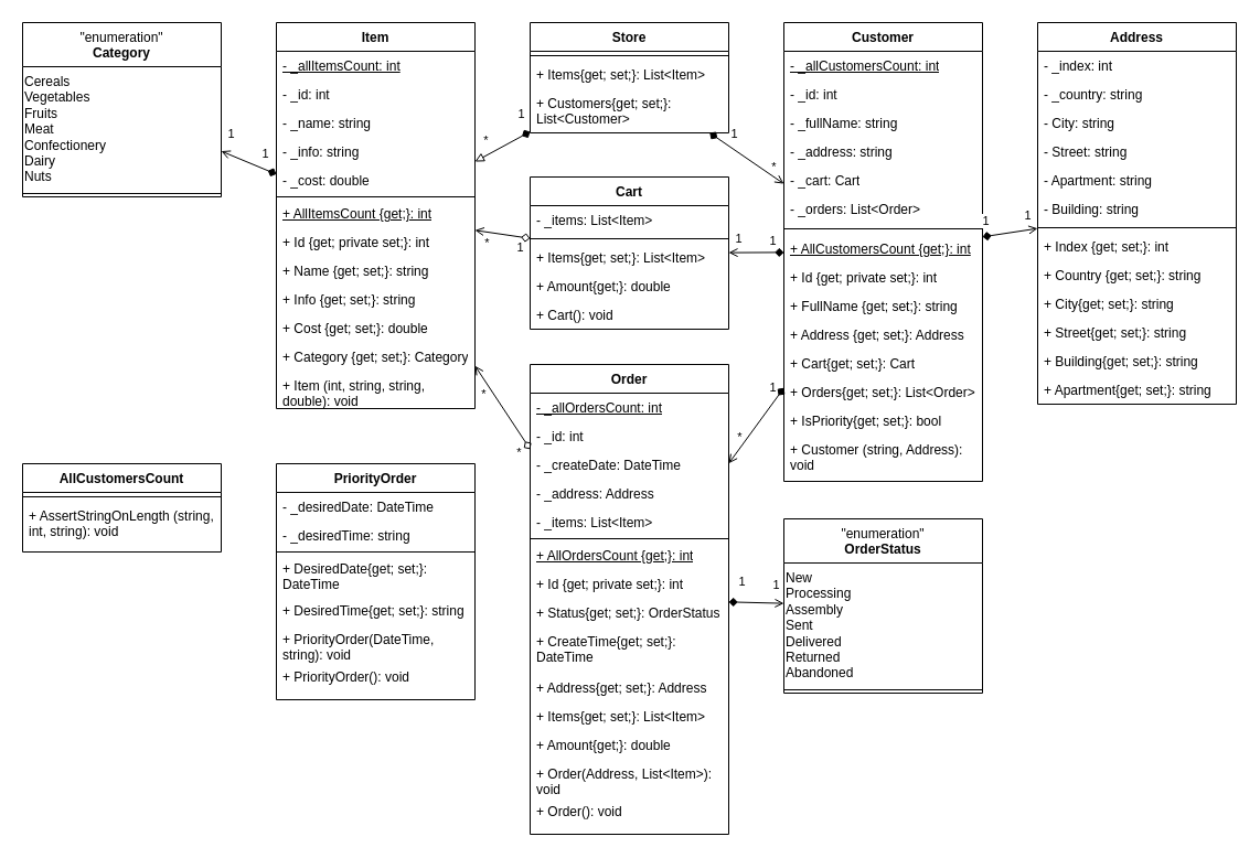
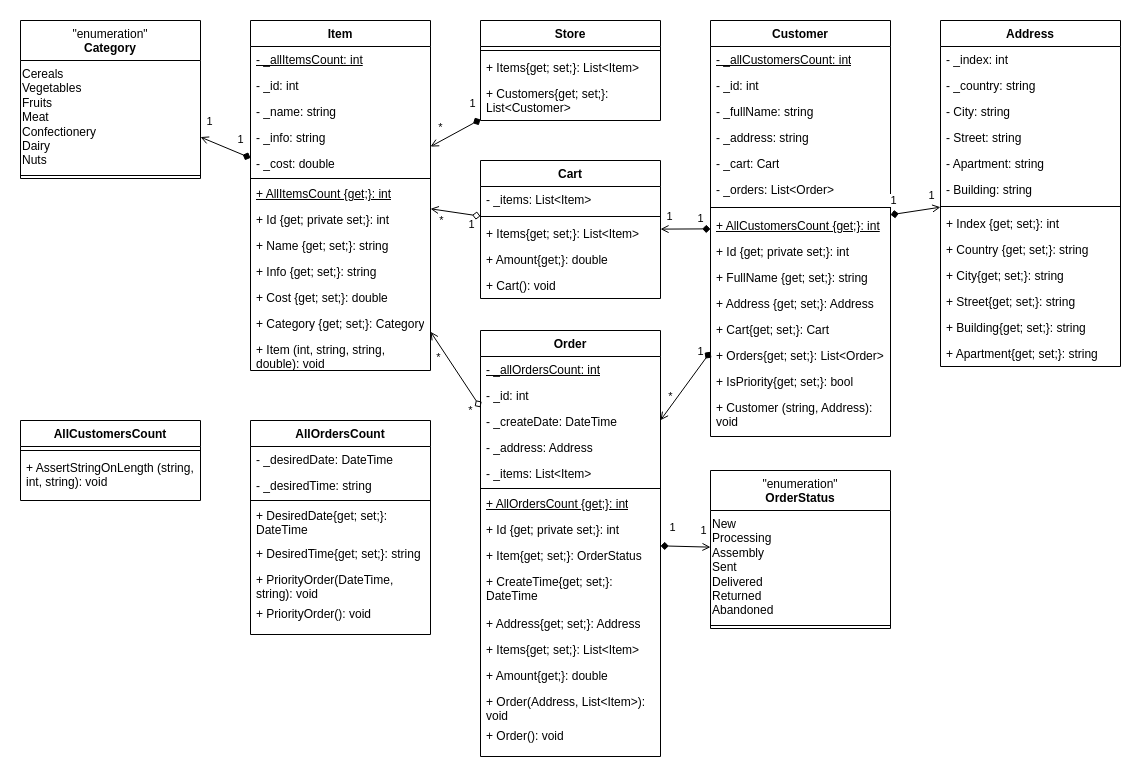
- <mxCell id="59" value="" style="endArrow=block;html=1;rounded=0;startArrow=diamond;startFill=1;endFill=0;" parent="1" source="52" target="2" edge="1"><mxGeometry width="50" height="50" relative="1" as="geometry"><mxPoint x="910" y="132" as="sourcePoint" /><mxPoint x="560" y="160" as="targetPoint" /></mxGeometry></mxCell>
+ <mxCell id="59" value="" style="endArrow=open;html=1;rounded=0;startArrow=diamond;startFill=1;endFill=0;" parent="1" source="52" target="2" edge="1"><mxGeometry width="50" height="50" relative="1" as="geometry"><mxPoint x="910" y="132" as="sourcePoint" /><mxPoint x="560" y="160" as="targetPoint" /></mxGeometry></mxCell>
- <mxCell id="56" value="" style="endArrow=open;html=1;rounded=0;startArrow=diamond;startFill=1;endFill=0;" parent="1" source="52" target="16" edge="1"><mxGeometry width="50" height="50" relative="1" as="geometry"><mxPoint x="900" y="122" as="sourcePoint" /><mxPoint x="970" y="123" as="targetPoint" /></mxGeometry></mxCell>
- <mxCell id="57" value="1" style="edgeLabel;html=1;align=center;verticalAlign=middle;resizable=0;points=[];" parent="56" vertex="1" connectable="0"><mxGeometry x="-0.881" y="2" relative="1" as="geometry"><mxPoint x="16" y="-1" as="offset" /></mxGeometry></mxCell>
- <mxCell id="58" value="*" style="edgeLabel;html=1;align=center;verticalAlign=middle;resizable=0;points=[];" parent="56" vertex="1" connectable="0"><mxGeometry x="0.871" y="3" relative="1" as="geometry"><mxPoint x="-7" y="-10" as="offset" /></mxGeometry></mxCell>
- <mxCell id="108" value="PriorityOrder" style="swimlane;fontStyle=1;align=center;verticalAlign=top;childLayout=stackLayout;horizontal=1;startSize=26;horizontalStack=0;resizeParent=1;resizeParentMax=0;resizeLast=0;collapsible=1;marginBottom=0;whiteSpace=wrap;html=1;" vertex="1" parent="1"><mxGeometry x="250" y="420" width="180" height="214" as="geometry"><mxRectangle x="190" y="80" width="100" height="30" as="alternateBounds" /></mxGeometry></mxCell>
+ <mxCell id="108" value="AllOrdersCount" style="swimlane;fontStyle=1;align=center;verticalAlign=top;childLayout=stackLayout;horizontal=1;startSize=26;horizontalStack=0;resizeParent=1;resizeParentMax=0;resizeLast=0;collapsible=1;marginBottom=0;whiteSpace=wrap;html=1;" vertex="1" parent="1"><mxGeometry x="250" y="420" width="180" height="214" as="geometry"><mxRectangle x="190" y="80" width="100" height="30" as="alternateBounds" /></mxGeometry></mxCell>
- <mxCell id="86" value="+ Status{get; set;}: OrderStatus" style="text;strokeColor=none;fillColor=none;align=left;verticalAlign=top;spacingLeft=4;spacingRight=4;overflow=hidden;rotatable=0;points=[[0,0.5],[1,0.5]];portConstraint=eastwest;whiteSpace=wrap;html=1;" parent="77" vertex="1"><mxGeometry y="212" width="180" height="26" as="geometry" /></mxCell>
+ <mxCell id="86" value="+ Item{get; set;}: OrderStatus" style="text;strokeColor=none;fillColor=none;align=left;verticalAlign=top;spacingLeft=4;spacingRight=4;overflow=hidden;rotatable=0;points=[[0,0.5],[1,0.5]];portConstraint=eastwest;whiteSpace=wrap;html=1;" parent="77" vertex="1"><mxGeometry y="212" width="180" height="26" as="geometry" /></mxCell>
